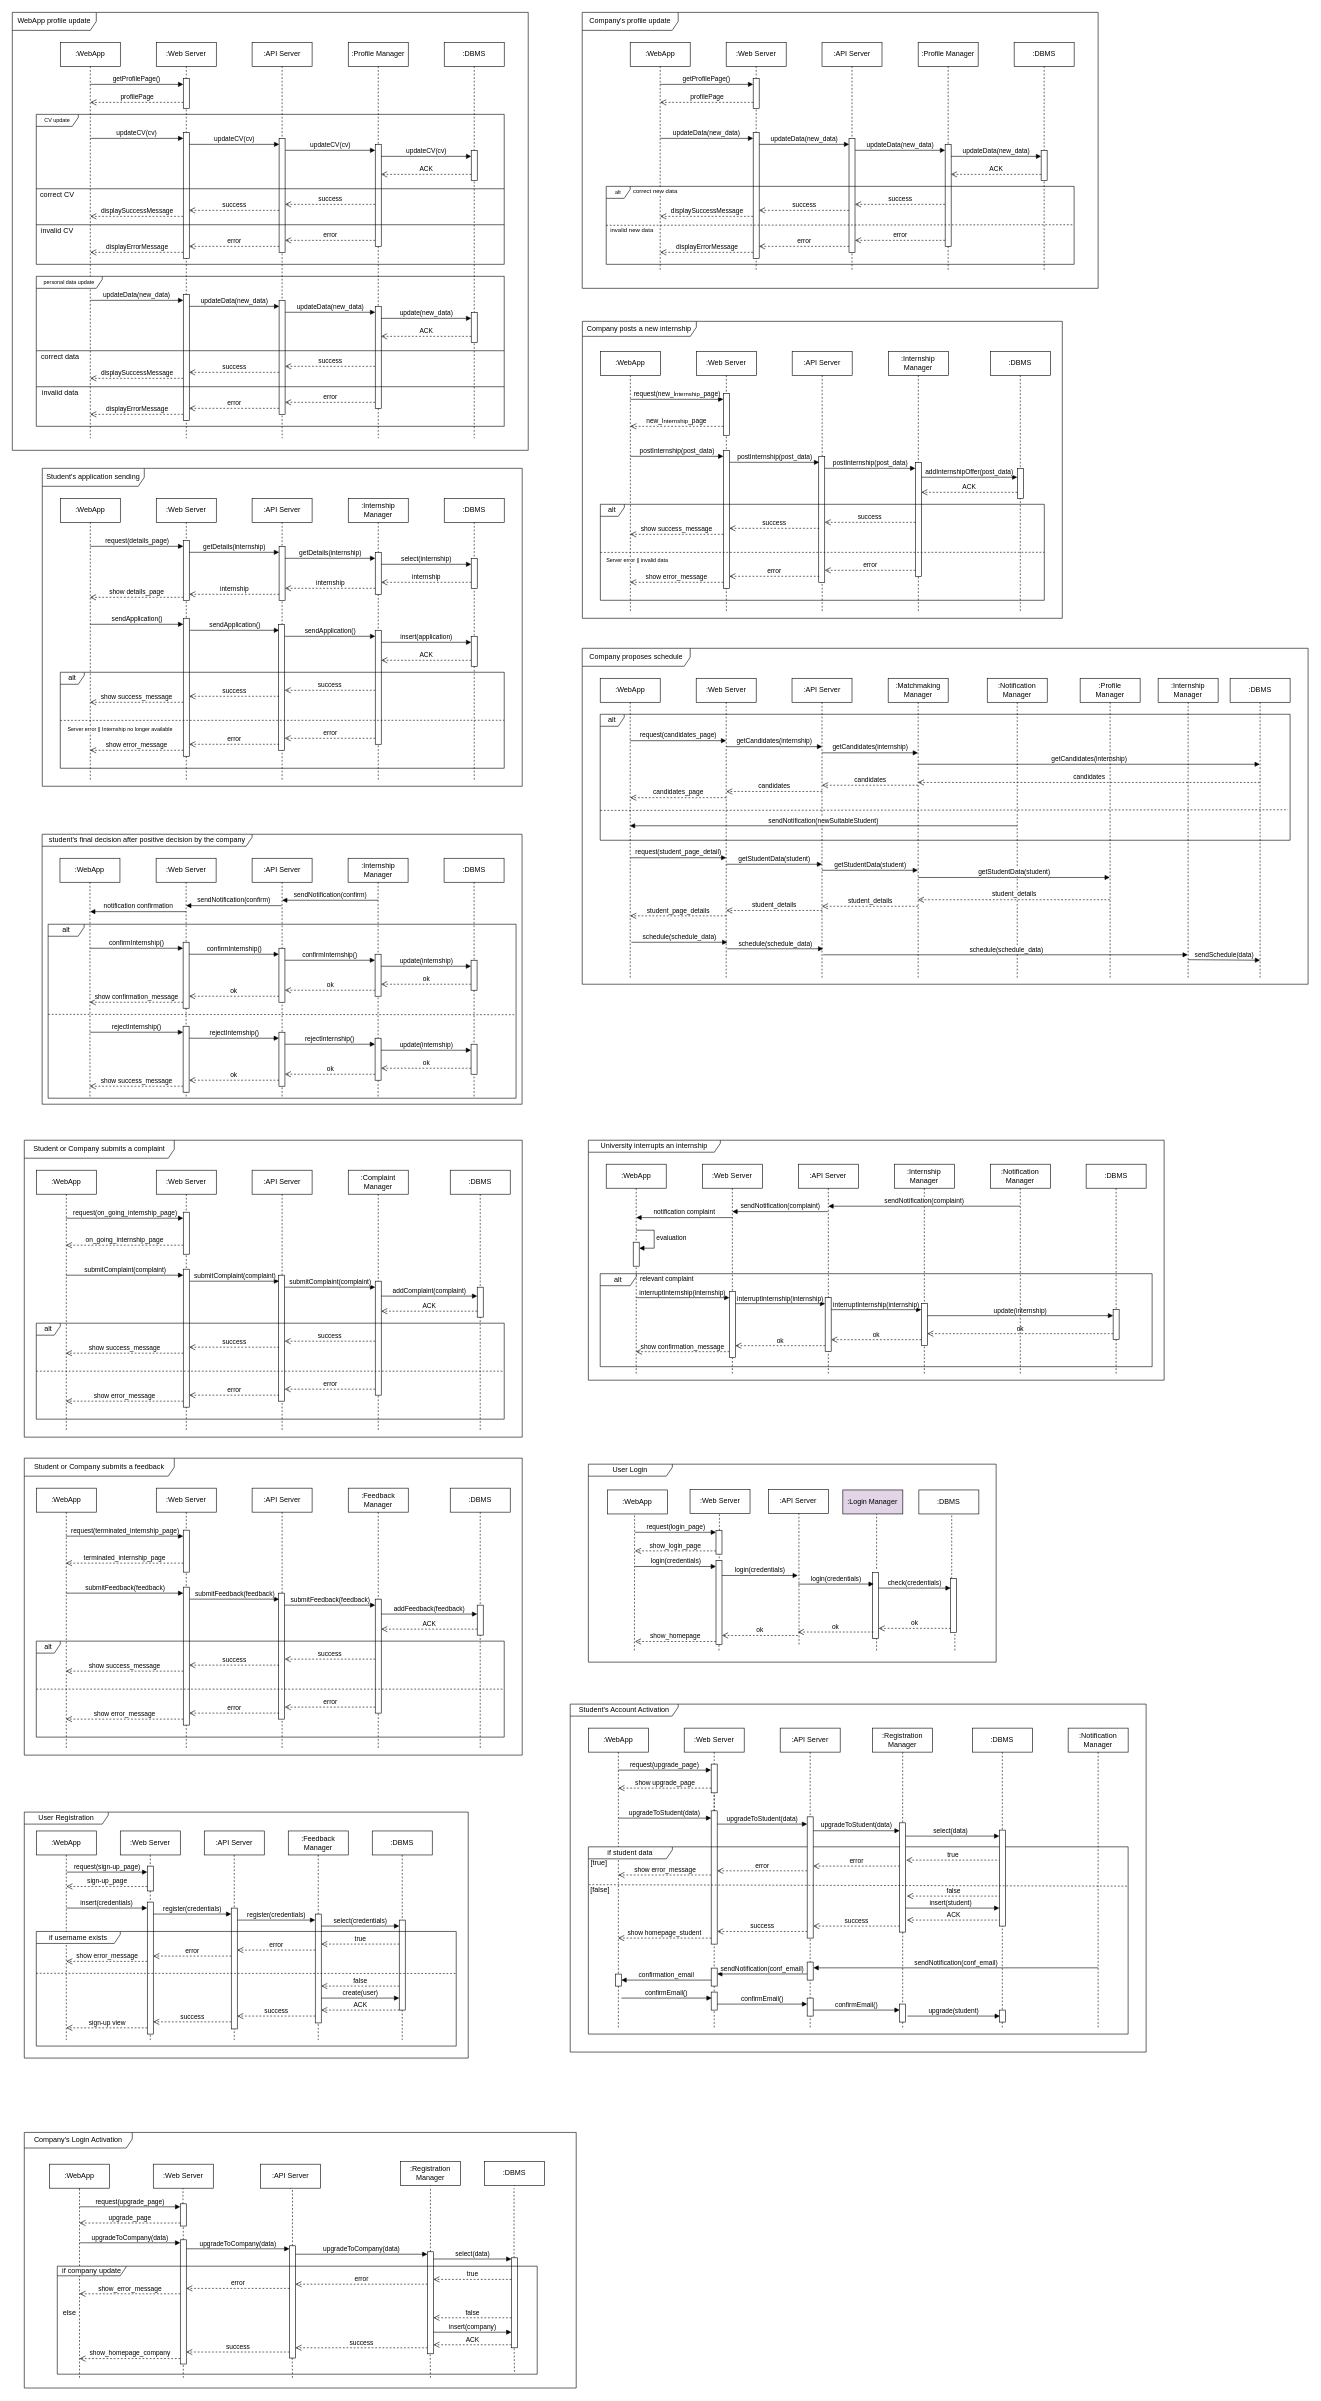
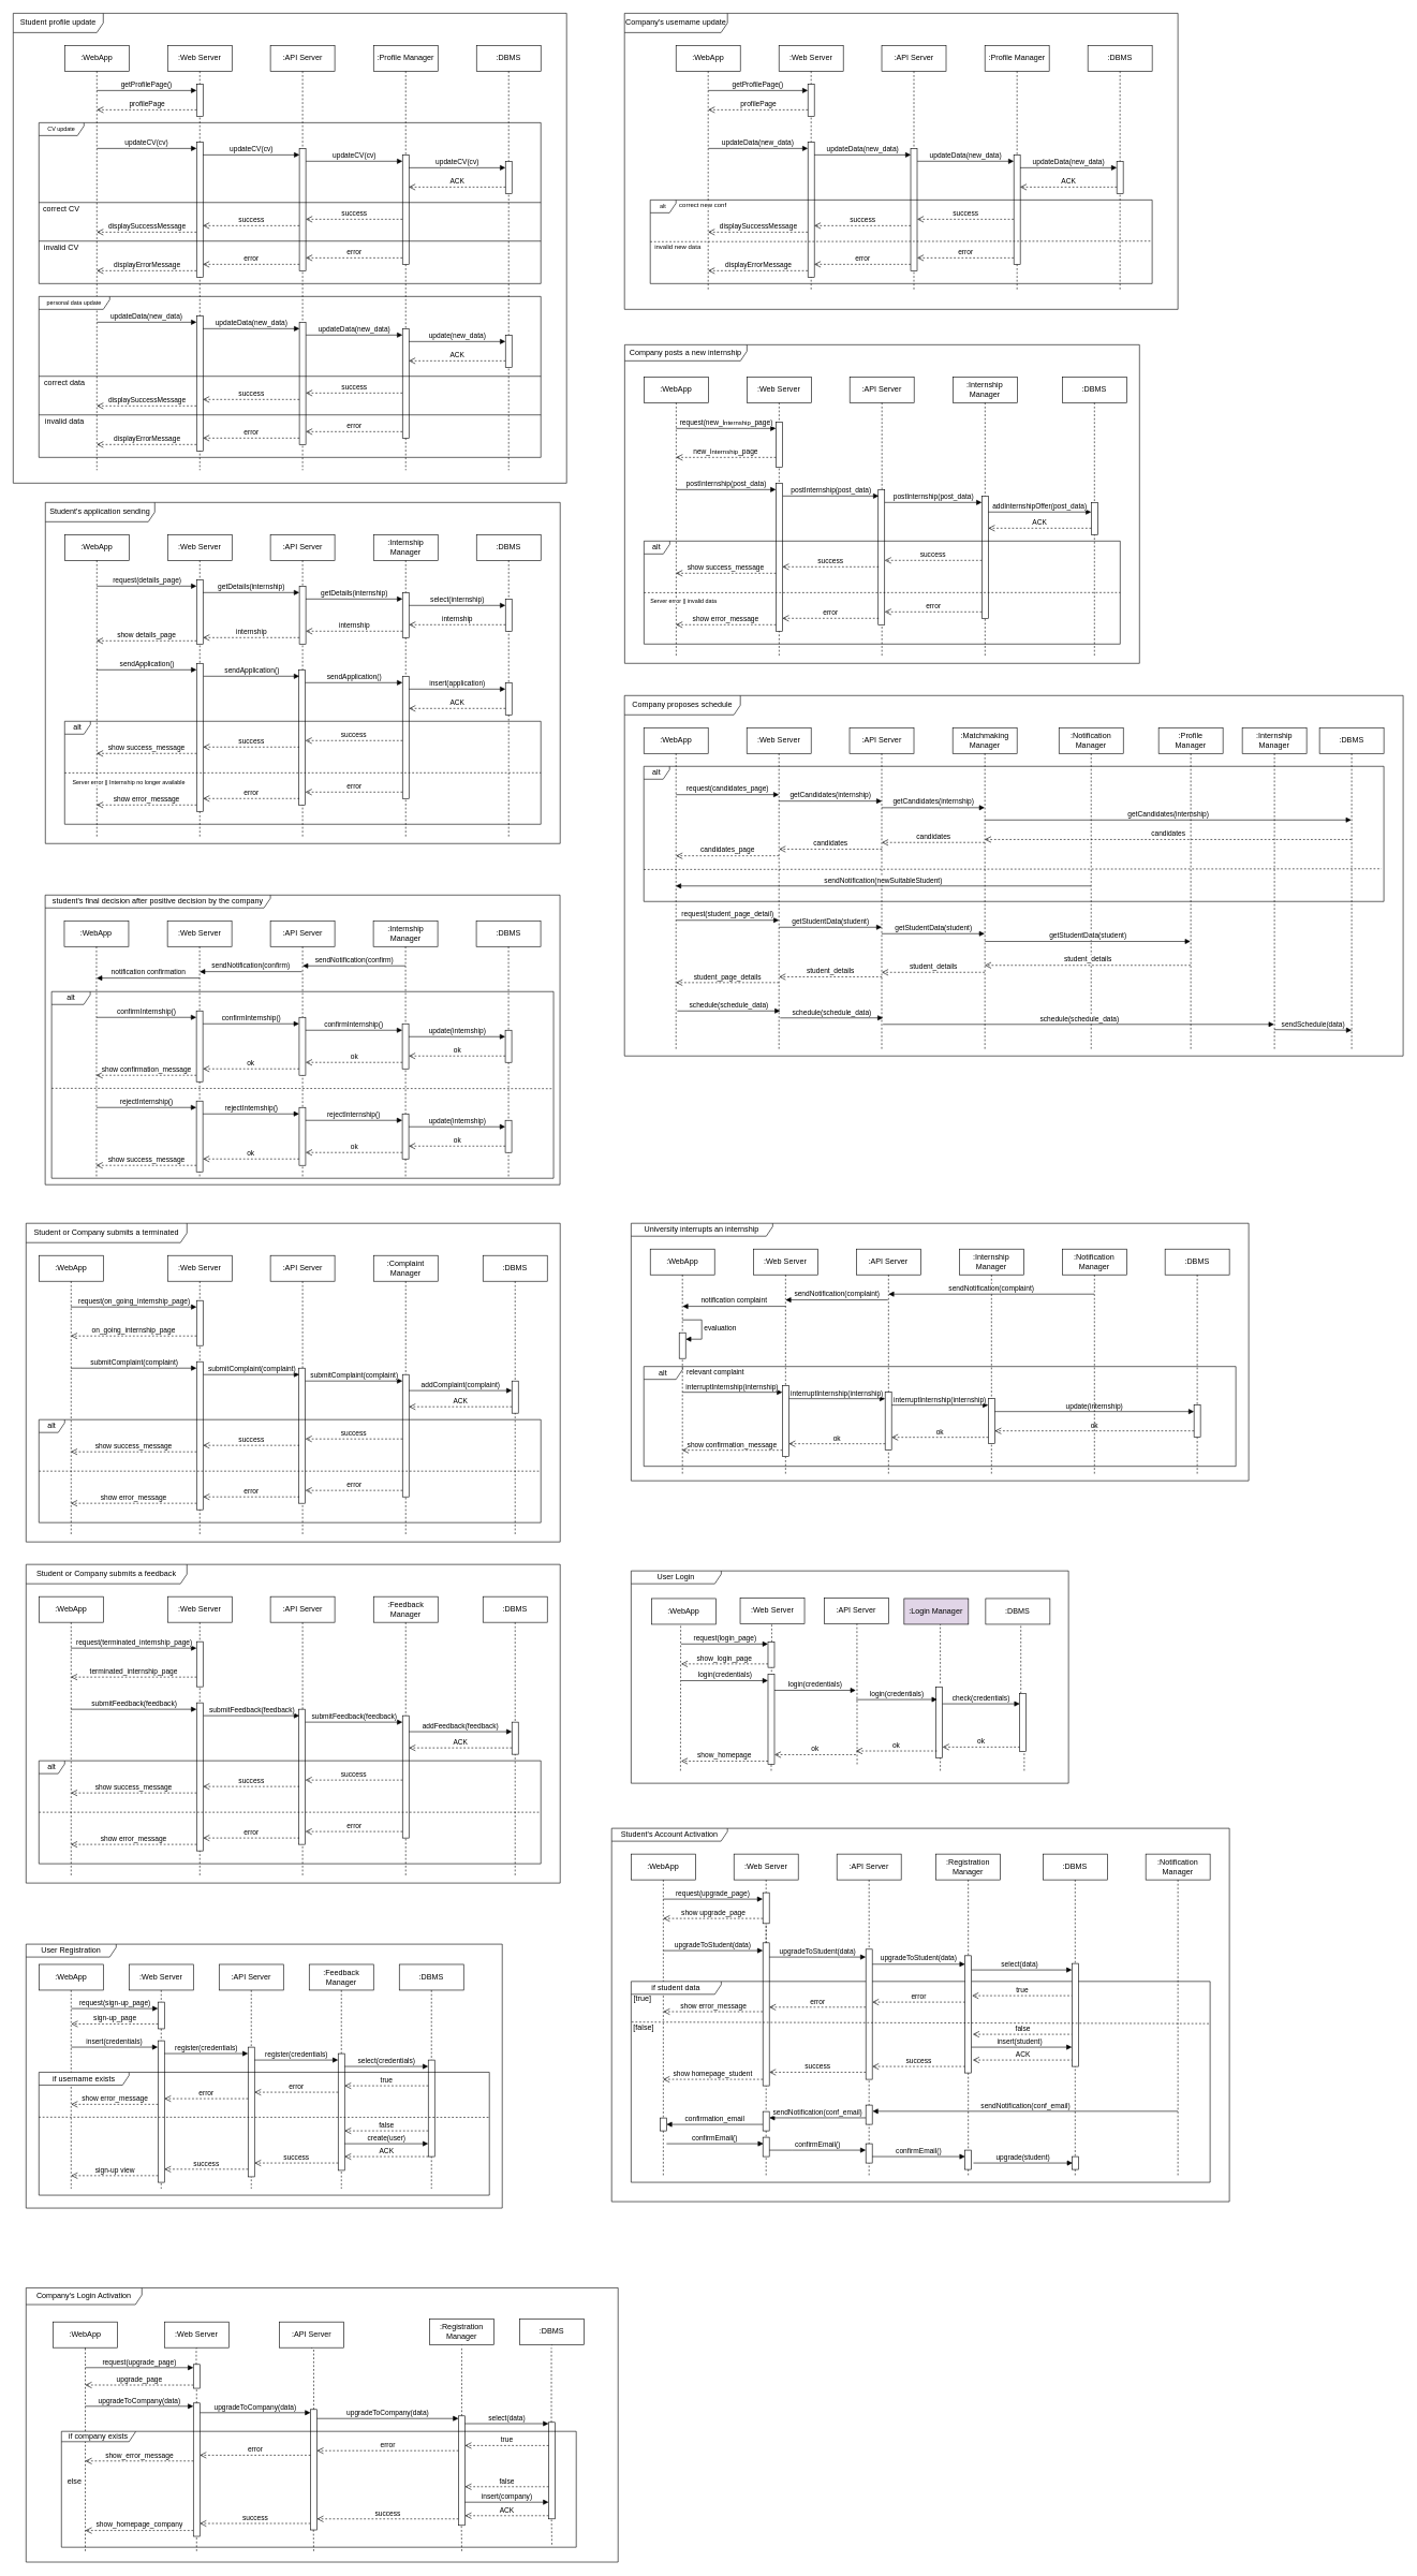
- <mxCell id="74" value="WebApp profile update" style="shape=umlFrame;whiteSpace=wrap;html=1;pointerEvents=0;width=140;height=30;" parent="1" vertex="1"><mxGeometry y="20" width="860" height="730" as="geometry" x="20" /></mxCell>
+ <mxCell id="74" value="Student profile update" style="shape=umlFrame;whiteSpace=wrap;html=1;pointerEvents=0;width=140;height=30;" parent="1" vertex="1"><mxGeometry y="20" width="860" height="730" as="geometry" x="20" /></mxCell>
- <mxCell id="170" value="Company's profile update" style="shape=umlFrame;whiteSpace=wrap;html=1;pointerEvents=0;width=160;height=30;" parent="1" vertex="1"><mxGeometry x="970" y="20" width="860" height="460" as="geometry" /></mxCell>
+ <mxCell id="170" value="Company's username update" style="shape=umlFrame;whiteSpace=wrap;html=1;pointerEvents=0;width=160;height=30;" parent="1" vertex="1"><mxGeometry x="970" y="20" width="860" height="460" as="geometry" /></mxCell>
- <mxCell id="199" value="correct new data" style="text;html=1;align=center;verticalAlign=middle;whiteSpace=wrap;rounded=0;fontSize=10;fillColor=default;" parent="1" vertex="1"><mxGeometry x="1052" y="312" width="80" height="10" as="geometry" /></mxCell>
+ <mxCell id="199" value="correct new conf" style="text;html=1;align=center;verticalAlign=middle;whiteSpace=wrap;rounded=0;fontSize=10;fillColor=default;" parent="1" vertex="1"><mxGeometry x="1052" y="312" width="80" height="10" as="geometry" /></mxCell>
- <mxCell id="226" value="Student or Company submits a complaint" style="shape=umlFrame;whiteSpace=wrap;html=1;pointerEvents=0;width=250;height=30;" parent="1" vertex="1"><mxGeometry x="40" y="1900" width="830" height="495" as="geometry" /></mxCell>
+ <mxCell id="226" value="Student or Company submits a terminated" style="shape=umlFrame;whiteSpace=wrap;html=1;pointerEvents=0;width=250;height=30;" parent="1" vertex="1"><mxGeometry x="40" y="1900" width="830" height="495" as="geometry" /></mxCell>
- <mxCell id="394" value="if company update" style="shape=umlFrame;whiteSpace=wrap;html=1;pointerEvents=0;width=115;height=16;" parent="1" vertex="1"><mxGeometry x="95" y="3776.94" width="800" height="180" as="geometry" /></mxCell>
+ <mxCell id="394" value="if company exists" style="shape=umlFrame;whiteSpace=wrap;html=1;pointerEvents=0;width=115;height=16;" parent="1" vertex="1"><mxGeometry x="95" y="3776.94" width="800" height="180" as="geometry" /></mxCell>
